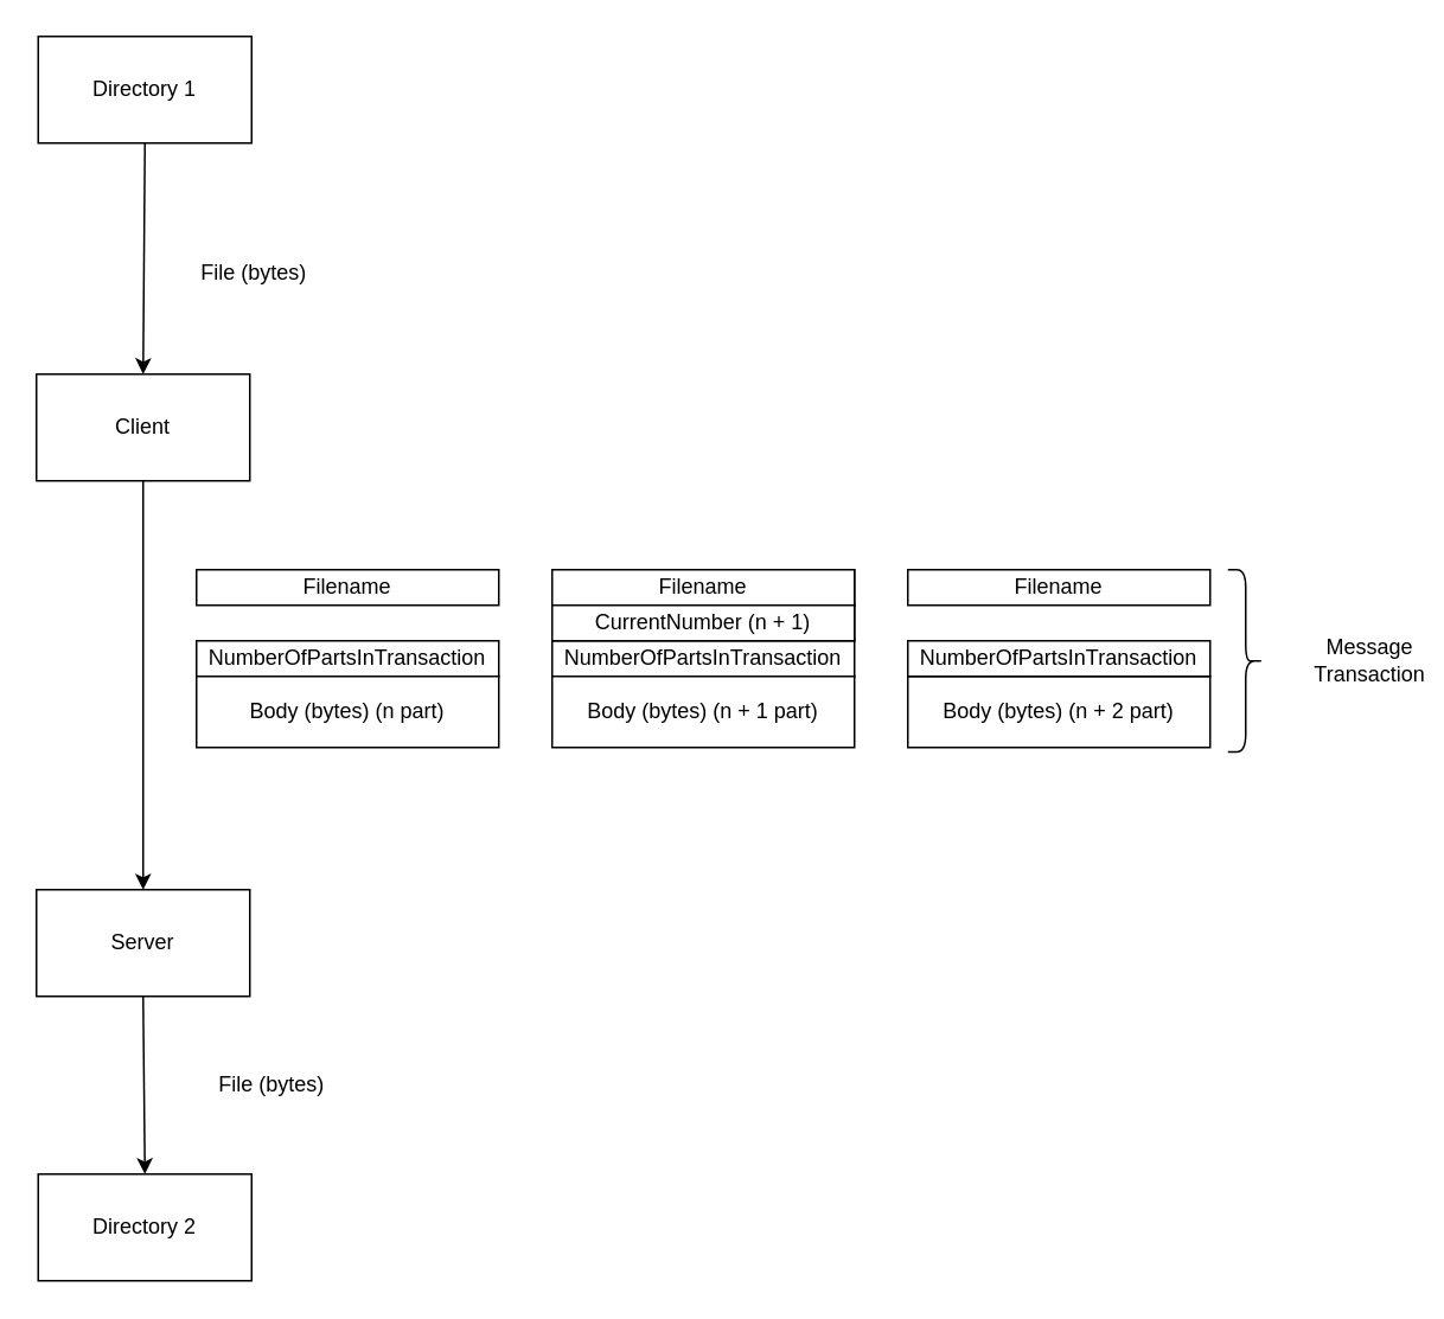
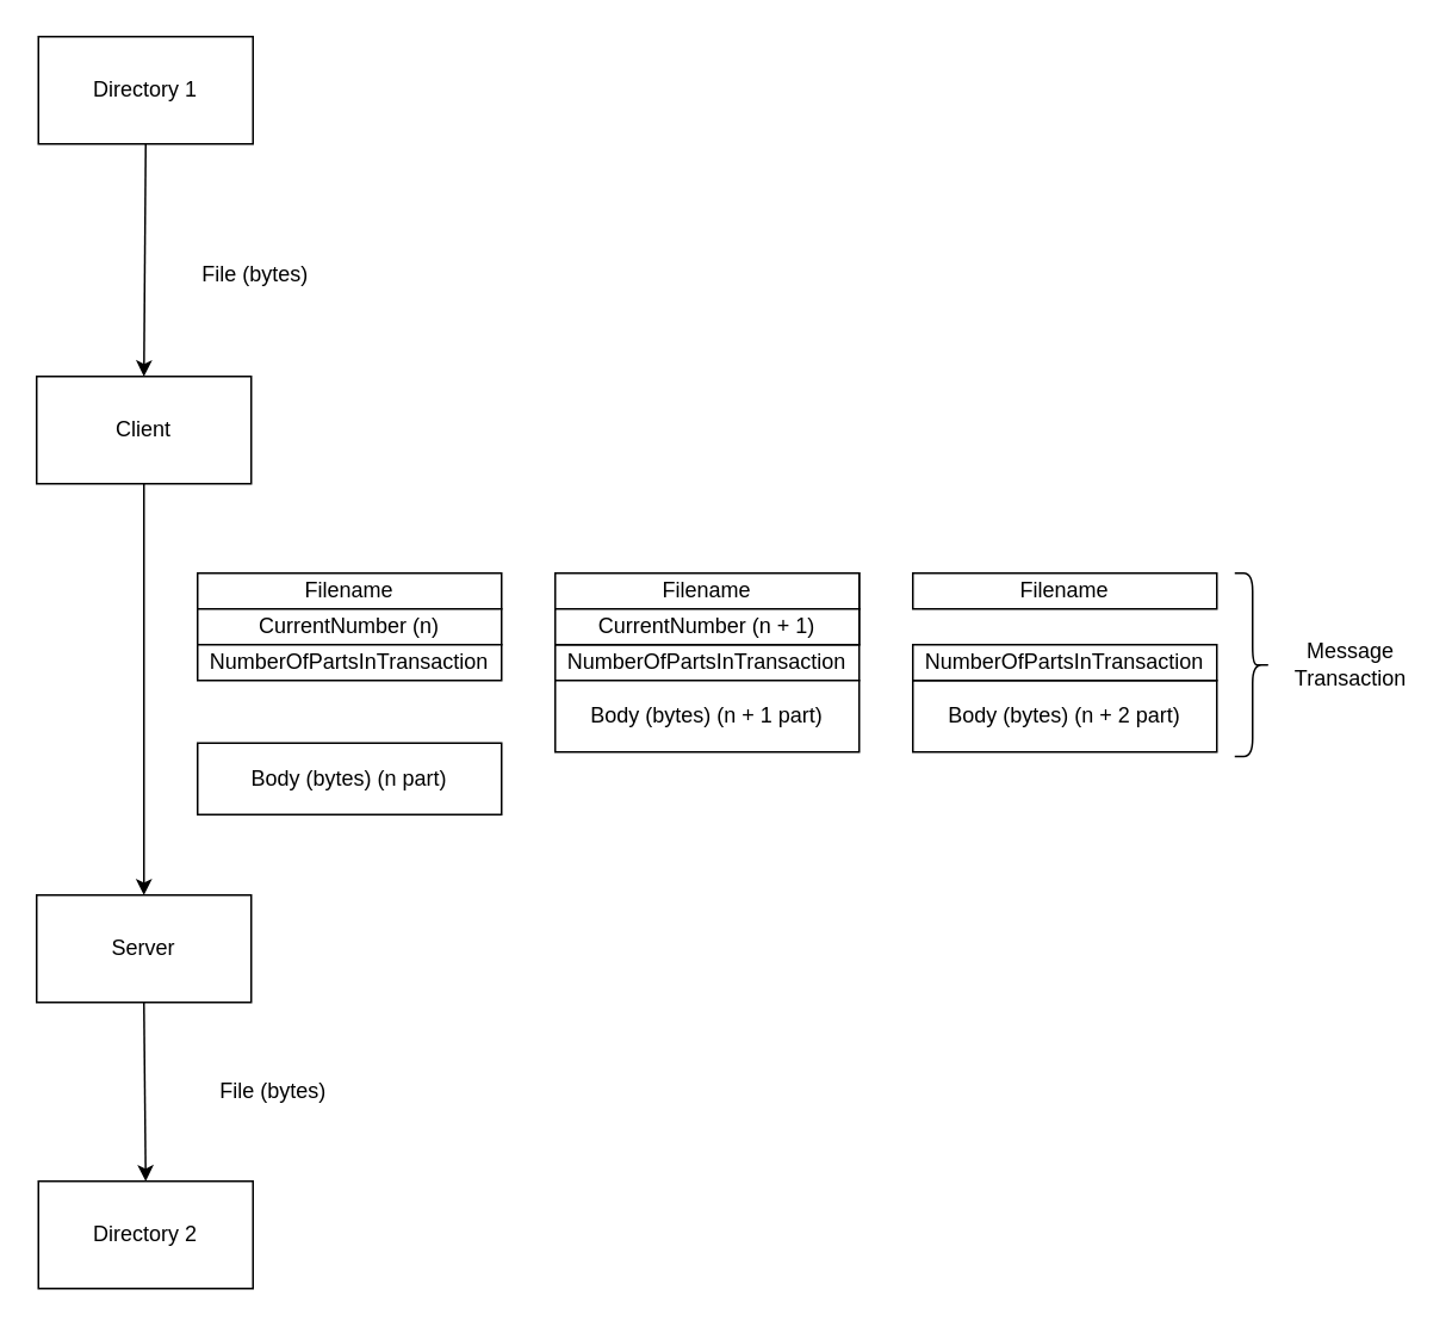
+ <mxCell id="3" value="CurrentNumber (n)" style="rounded=0;whiteSpace=wrap;html=1;" vertex="1" parent="1"><mxGeometry x="110" y="340" width="170" height="20" as="geometry" /></mxCell>
- <mxCell id="20" value="Message Transaction" style="text;html=1;strokeColor=none;fillColor=none;align=center;verticalAlign=middle;whiteSpace=wrap;rounded=0;" vertex="1" parent="1"><mxGeometry x="735" y="361.25" width="70" height="20" as="geometry" /></mxCell>
+ <mxCell id="20" value="Message Transaction" style="text;html=1;strokeColor=none;fillColor=none;align=center;verticalAlign=middle;whiteSpace=wrap;rounded=0;" vertex="1" parent="1"><mxGeometry x="720" y="361.25" width="70" height="20" as="geometry" /></mxCell>
- <mxCell id="5" value="Body (bytes) (n part)" style="rounded=0;whiteSpace=wrap;html=1;" vertex="1" parent="1"><mxGeometry x="110" y="380" width="170" height="40" as="geometry" /></mxCell>
+ <mxCell id="5" value="Body (bytes) (n part)" style="rounded=0;whiteSpace=wrap;html=1;" vertex="1" parent="1"><mxGeometry x="110" y="415" width="170" height="40" as="geometry" /></mxCell>
